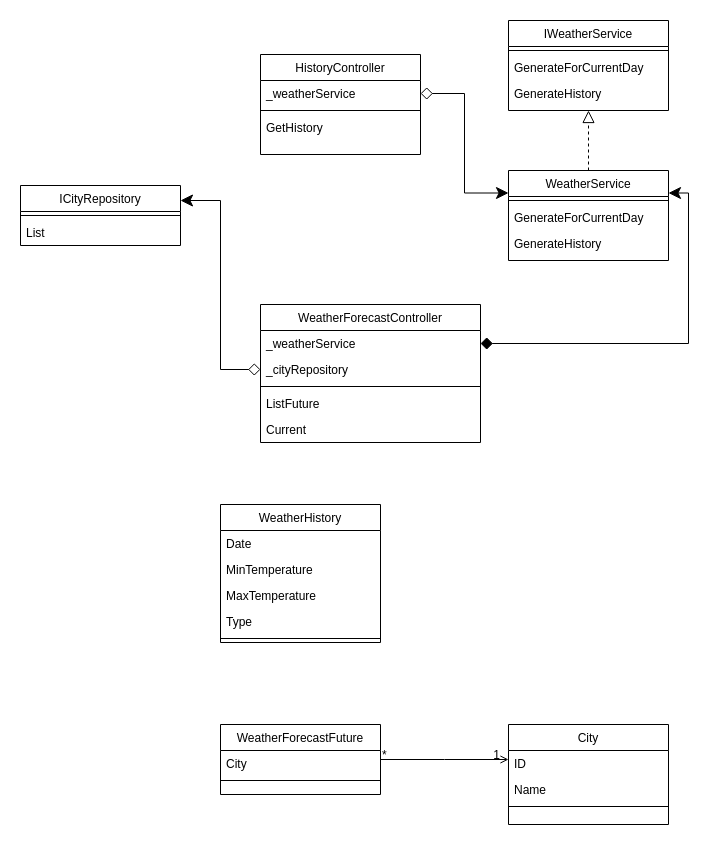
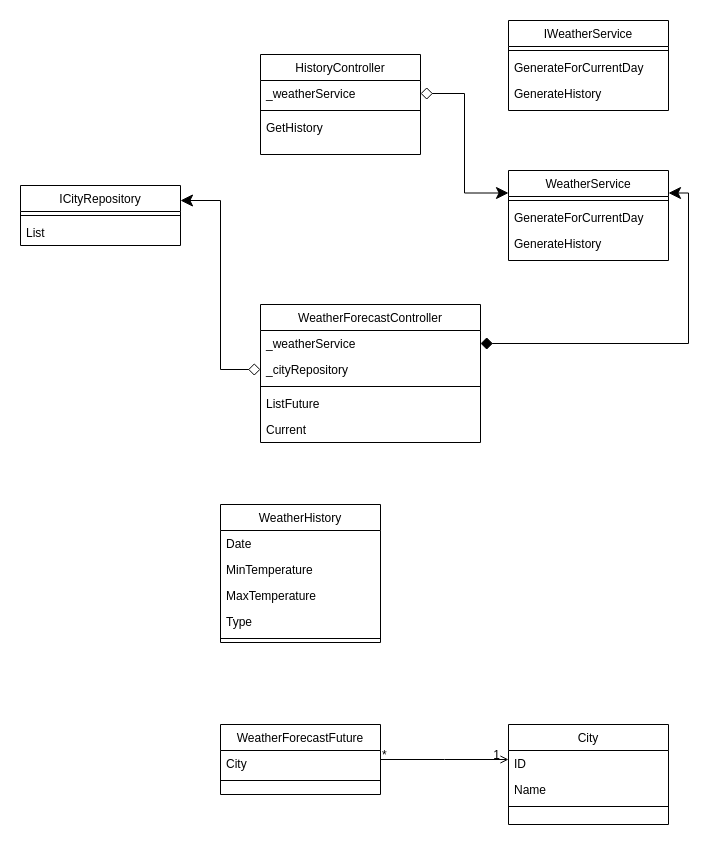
- <mxCell id="22" style="edgeStyle=orthogonalEdgeStyle;rounded=0;orthogonalLoop=1;jettySize=auto;html=1;exitX=0.5;exitY=0;exitDx=0;exitDy=0;entryX=0.5;entryY=1;entryDx=0;entryDy=0;endArrow=block;endFill=0;dashed=1;startSize=6;endSize=10;" edge="1" parent="1" source="23" target="18"><mxGeometry relative="1" as="geometry" /></mxCell>
